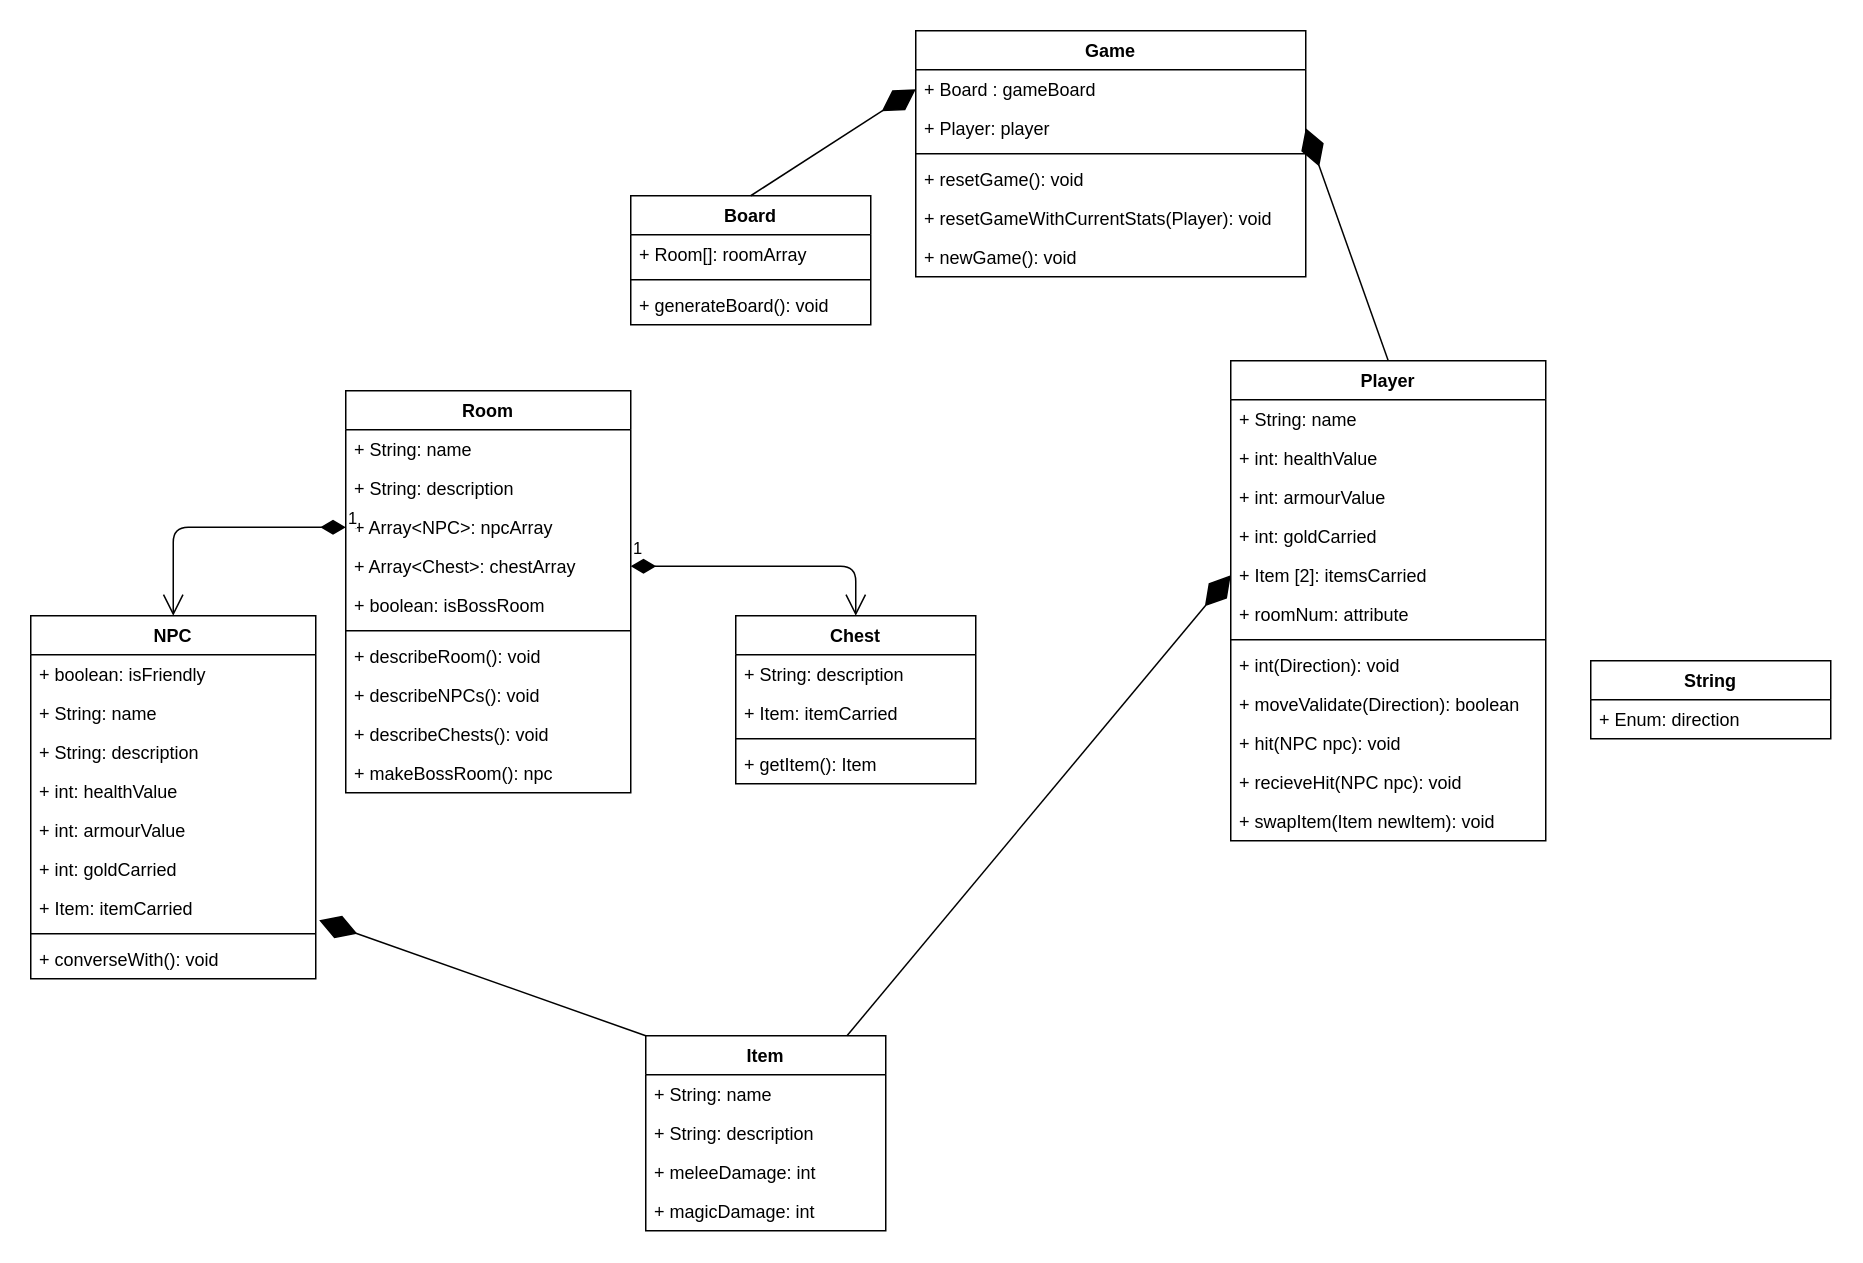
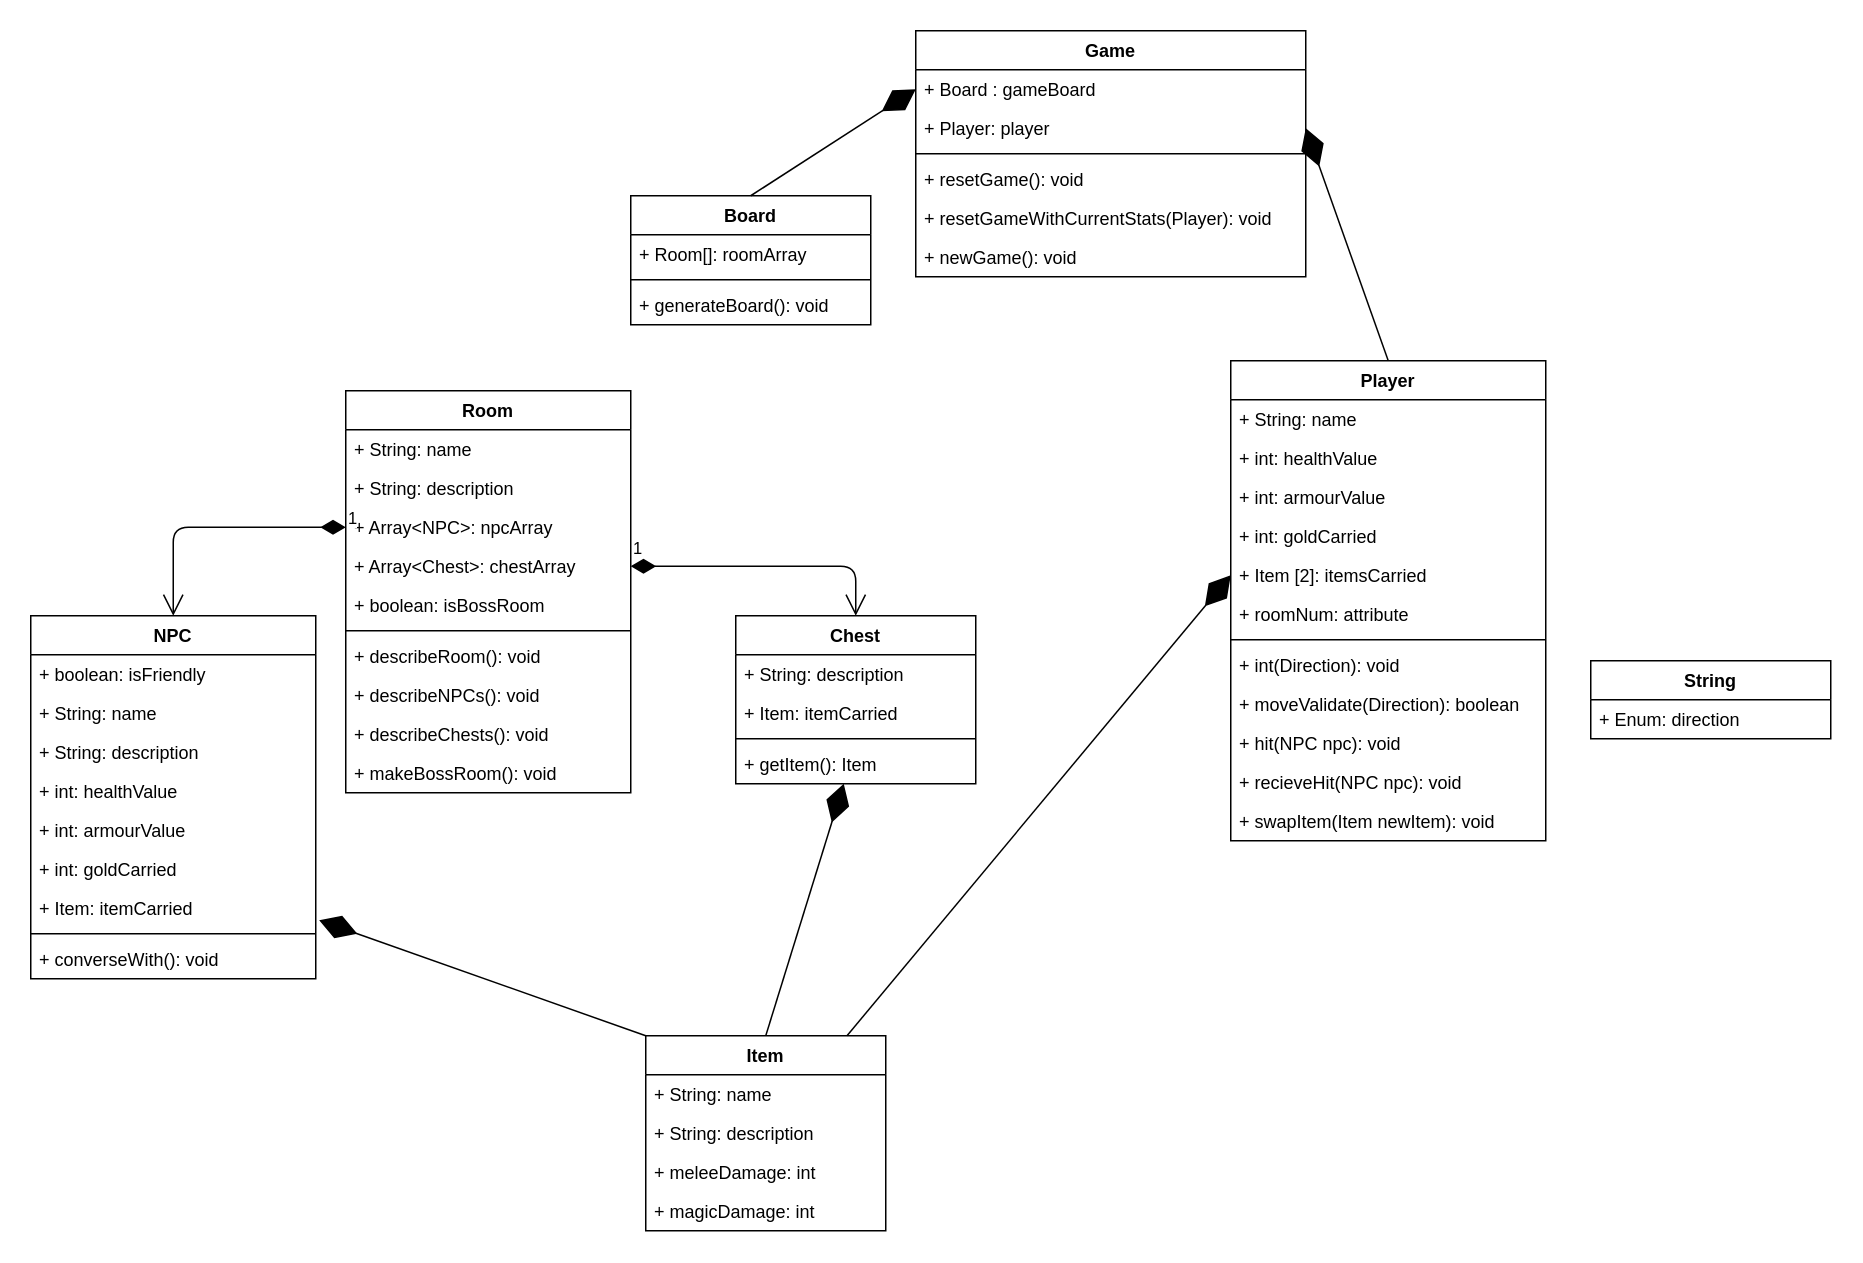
- <mxCell id="34" value="+ makeBossRoom(): npc" style="text;strokeColor=none;fillColor=none;align=left;verticalAlign=top;spacingLeft=4;spacingRight=4;overflow=hidden;rotatable=0;points=[[0,0.5],[1,0.5]];portConstraint=eastwest;" vertex="1" parent="24"><mxGeometry y="242" width="190" height="26" as="geometry" /></mxCell>
+ <mxCell id="34" value="+ makeBossRoom(): void" style="text;strokeColor=none;fillColor=none;align=left;verticalAlign=top;spacingLeft=4;spacingRight=4;overflow=hidden;rotatable=0;points=[[0,0.5],[1,0.5]];portConstraint=eastwest;" vertex="1" parent="24"><mxGeometry y="242" width="190" height="26" as="geometry" /></mxCell>
+ <mxCell id="22" value="" style="endArrow=diamondThin;endFill=1;endSize=24;html=1;exitX=0.5;exitY=0;exitDx=0;exitDy=0;entryX=0.45;entryY=1;entryDx=0;entryDy=0;entryPerimeter=0;" edge="1" parent="1" source="17" target="16"><mxGeometry width="160" relative="1" as="geometry"><mxPoint x="490" y="570" as="sourcePoint" /><mxPoint x="650" y="570" as="targetPoint" /></mxGeometry></mxCell>
